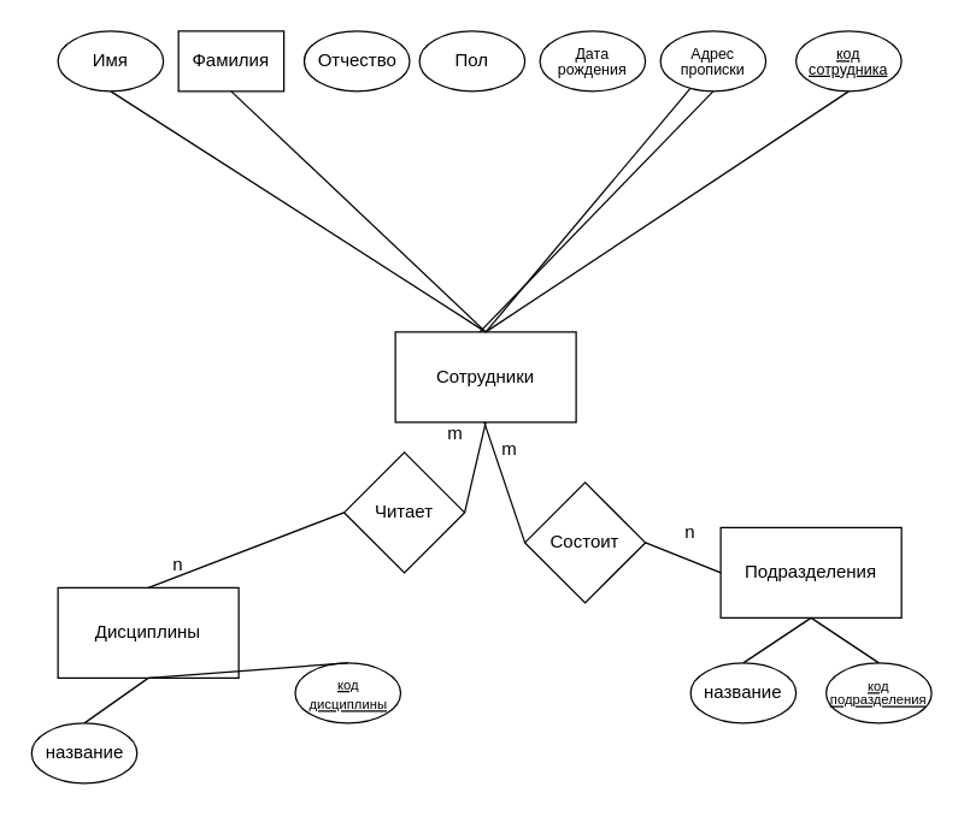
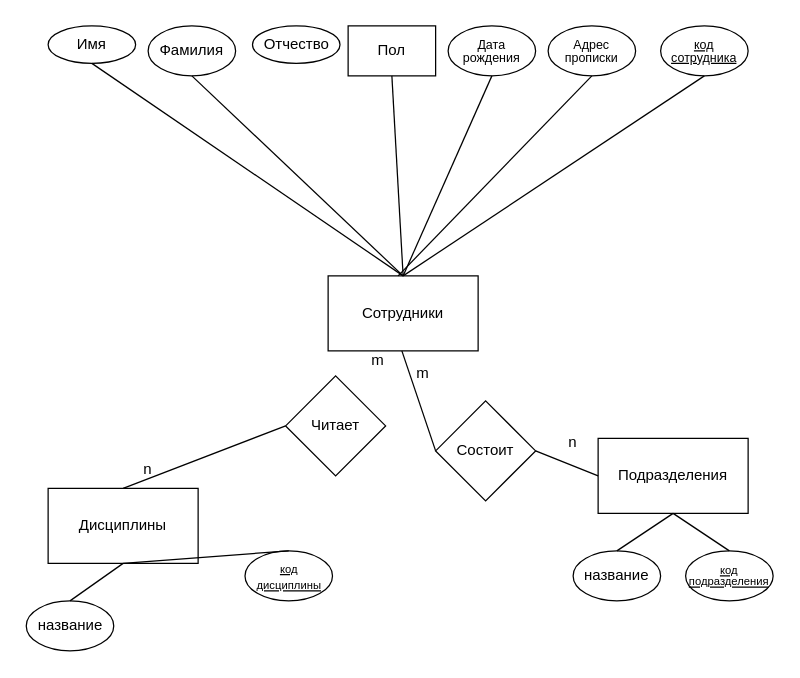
- <mxCell id="3" value="Имя" style="ellipse;whiteSpace=wrap;html=1;" parent="1" vertex="1"><mxGeometry x="38" y="20" width="70" height="40" as="geometry" /></mxCell>
+ <mxCell id="3" value="Имя" style="ellipse;whiteSpace=wrap;html=1;" parent="1" vertex="1"><mxGeometry x="38" y="20" width="70" height="30" as="geometry" /></mxCell>
- <mxCell id="4" value="Фамилия" style="whiteSpace=wrap;html=1;rounded=0;" parent="1" vertex="1"><mxGeometry x="118" y="20" width="70" height="40" as="geometry" /></mxCell>
+ <mxCell id="4" value="Фамилия" style="ellipse;whiteSpace=wrap;html=1;" parent="1" vertex="1"><mxGeometry x="118" y="20" width="70" height="40" as="geometry" /></mxCell>
- <mxCell id="5" value="Отчество" style="ellipse;whiteSpace=wrap;html=1;" parent="1" vertex="1"><mxGeometry x="201.5" y="20" width="70" height="40" as="geometry" /></mxCell>
+ <mxCell id="5" value="Отчество" style="ellipse;whiteSpace=wrap;html=1;" parent="1" vertex="1"><mxGeometry x="201.5" y="20" width="70" height="30" as="geometry" /></mxCell>
- <mxCell id="6" value="Пол" style="ellipse;whiteSpace=wrap;html=1;" parent="1" vertex="1"><mxGeometry x="278" y="20" width="70" height="40" as="geometry" /></mxCell>
+ <mxCell id="6" value="Пол" style="whiteSpace=wrap;html=1;rounded=0;" parent="1" vertex="1"><mxGeometry x="278" y="20" width="70" height="40" as="geometry" /></mxCell>
- <mxCell id="21" value="" style="endArrow=none;html=1;rounded=0;exitX=0.5;exitY=0;exitDx=0;exitDy=0;" edge="1" parent="1" source="2" target="8"><mxGeometry width="50" height="50" relative="1" as="geometry"><mxPoint x="237" y="220" as="sourcePoint" /><mxPoint x="308" y="60" as="targetPoint" /></mxGeometry></mxCell>
+ <mxCell id="21" value="" style="endArrow=none;html=1;rounded=0;exitX=0.5;exitY=0;exitDx=0;exitDy=0;entryX=0.5;entryY=1;entryDx=0;entryDy=0;" edge="1" parent="1" source="2" target="6"><mxGeometry width="50" height="50" relative="1" as="geometry"><mxPoint x="237" y="220" as="sourcePoint" /><mxPoint x="308" y="60" as="targetPoint" /></mxGeometry></mxCell>
+ <mxCell id="20" value="" style="endArrow=none;html=1;rounded=0;exitX=0.5;exitY=0;exitDx=0;exitDy=0;entryX=0.5;entryY=1;entryDx=0;entryDy=0;" edge="1" parent="1" source="2" target="7"><mxGeometry width="50" height="50" relative="1" as="geometry"><mxPoint x="402" y="270" as="sourcePoint" /><mxPoint x="583" y="80" as="targetPoint" /></mxGeometry></mxCell>
- <mxCell id="29" value="" style="endArrow=none;html=1;rounded=0;entryX=1;entryY=0.5;entryDx=0;entryDy=0;exitX=0.5;exitY=1;exitDx=0;exitDy=0;" edge="1" parent="1" source="2" target="13"><mxGeometry width="50" height="50" relative="1" as="geometry"><mxPoint x="318" y="270" as="sourcePoint" /><mxPoint x="271.5" y="300" as="targetPoint" /></mxGeometry></mxCell>
